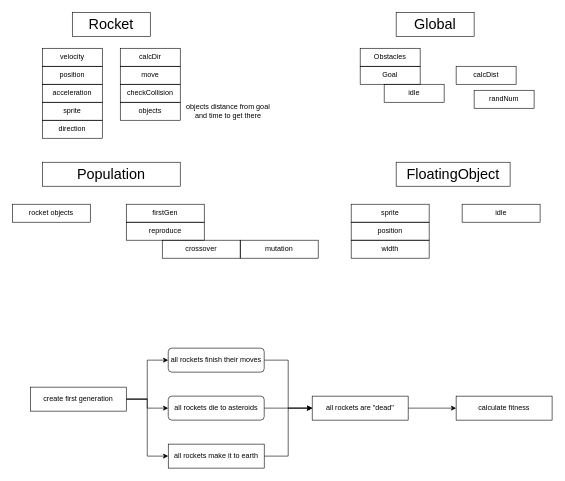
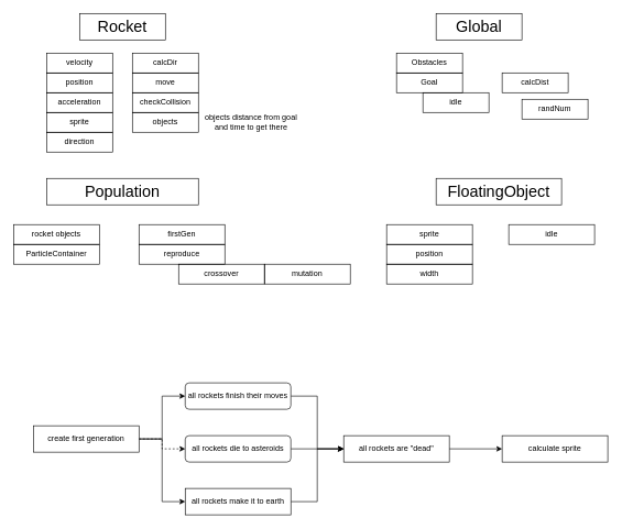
+ <mxCell id="13" value="ParticleContainer" style="text;html=1;fillColor=none;align=center;verticalAlign=middle;whiteSpace=wrap;rounded=0;strokeColor=#000000;" parent="1" vertex="1"><mxGeometry x="20" y="370" width="130" height="30" as="geometry" /></mxCell>
- <mxCell id="32" style="edgeStyle=orthogonalEdgeStyle;rounded=0;orthogonalLoop=1;jettySize=auto;html=1;exitX=1;exitY=0.5;exitDx=0;exitDy=0;entryX=0;entryY=0.5;entryDx=0;entryDy=0;" edge="1" parent="1" source="34" target="36"><mxGeometry relative="1" as="geometry" /></mxCell>
+ <mxCell id="32" style="edgeStyle=orthogonalEdgeStyle;rounded=0;orthogonalLoop=1;jettySize=auto;html=1;exitX=1;exitY=0.5;exitDx=0;exitDy=0;entryX=0;entryY=0.5;entryDx=0;entryDy=0;dashed=1;" edge="1" parent="1" source="34" target="36"><mxGeometry relative="1" as="geometry" /></mxCell>
- <mxCell id="43" value="calculate fitness" style="rounded=0;whiteSpace=wrap;html=1;" vertex="1" parent="1"><mxGeometry x="760" y="660" width="160" height="40" as="geometry" /></mxCell>
+ <mxCell id="43" value="calculate sprite" style="rounded=0;whiteSpace=wrap;html=1;" vertex="1" parent="1"><mxGeometry x="760" y="660" width="160" height="40" as="geometry" /></mxCell>
